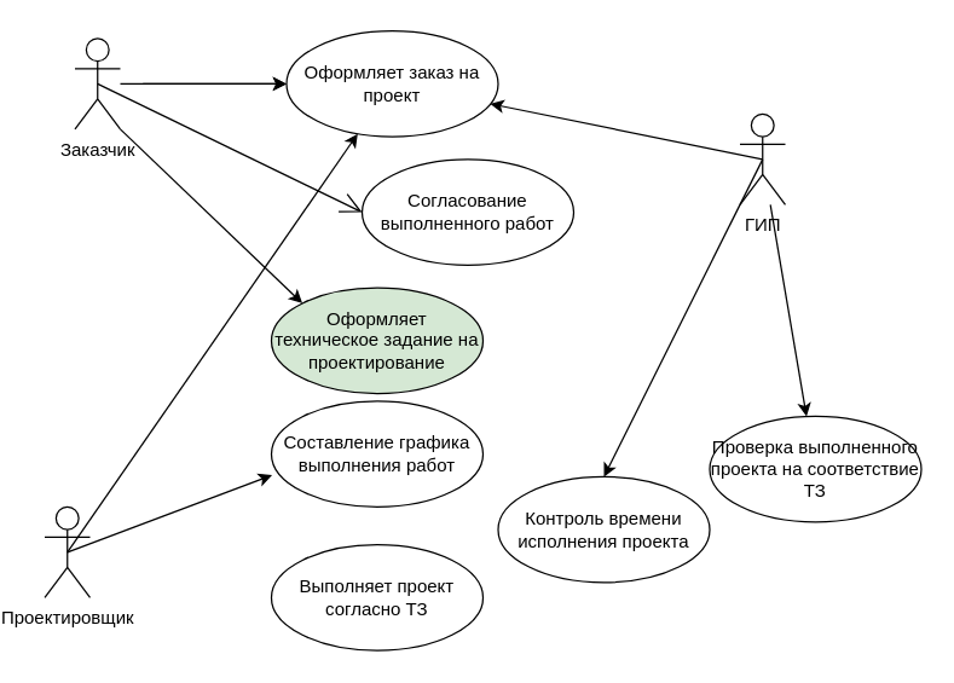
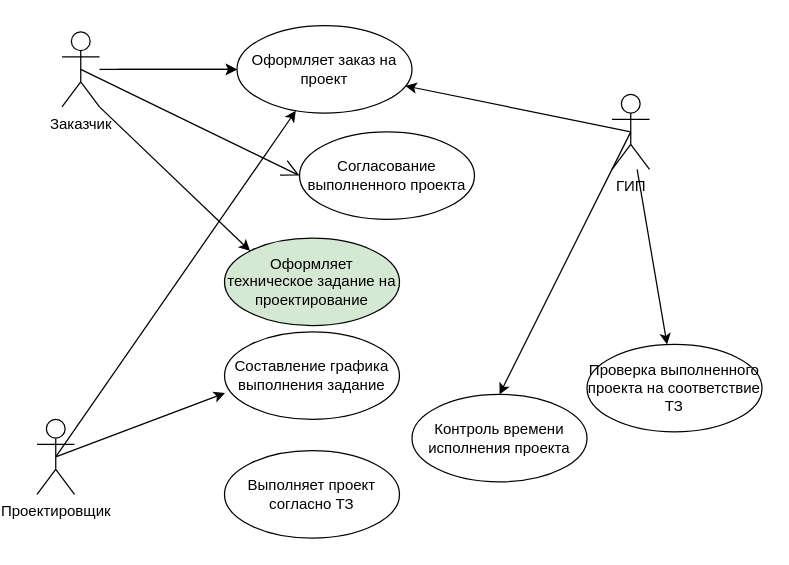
- <mxCell id="11" value="Согласование выполненного работ" style="ellipse;whiteSpace=wrap;html=1;" vertex="1" parent="1"><mxGeometry x="230" y="105" width="140" height="70" as="geometry" /></mxCell>
+ <mxCell id="11" value="Согласование выполненного проекта" style="ellipse;whiteSpace=wrap;html=1;" vertex="1" parent="1"><mxGeometry x="230" y="105" width="140" height="70" as="geometry" /></mxCell>
- <mxCell id="12" value="Составление графика выполнения работ" style="ellipse;whiteSpace=wrap;html=1;" vertex="1" parent="1"><mxGeometry x="170" y="265" width="140" height="70" as="geometry" /></mxCell>
+ <mxCell id="12" value="Составление графика выполнения задание" style="ellipse;whiteSpace=wrap;html=1;" vertex="1" parent="1"><mxGeometry x="170" y="265" width="140" height="70" as="geometry" /></mxCell>
